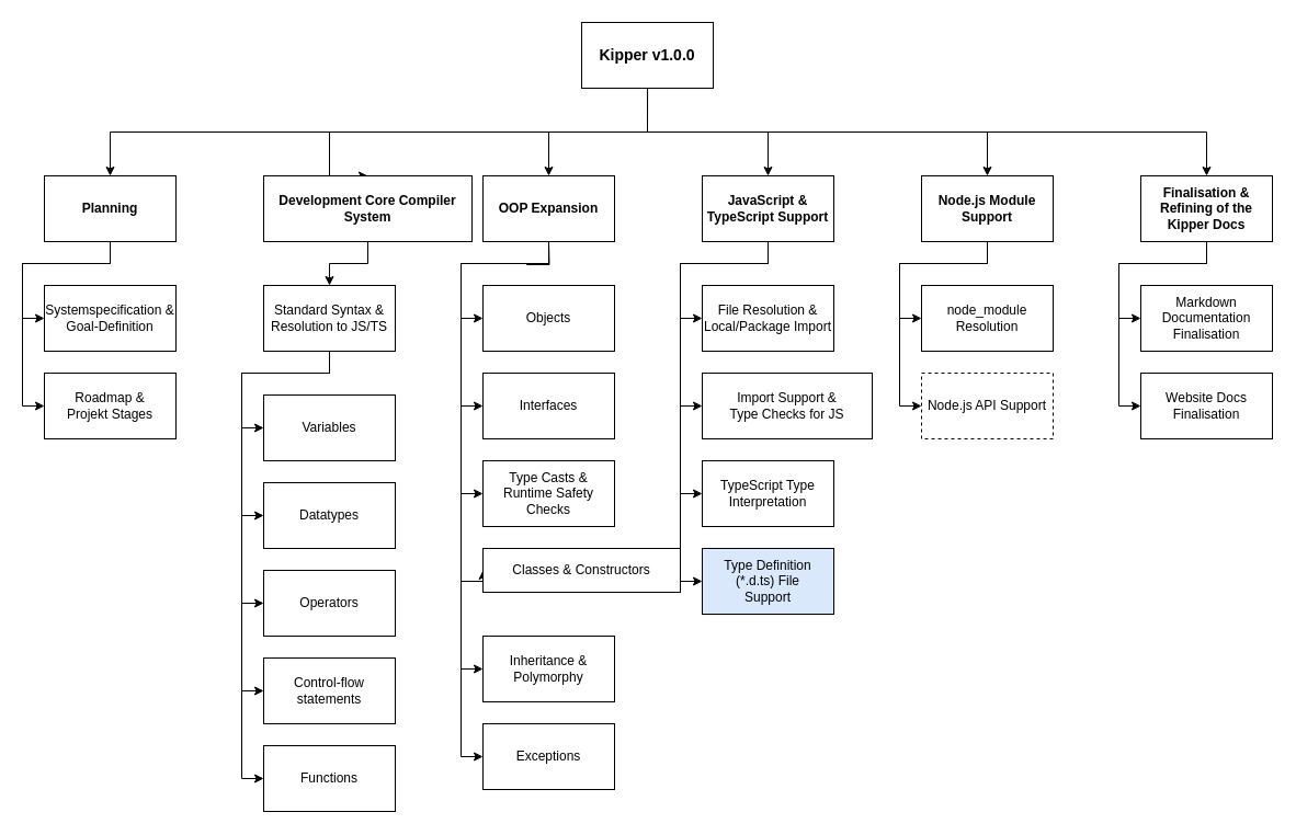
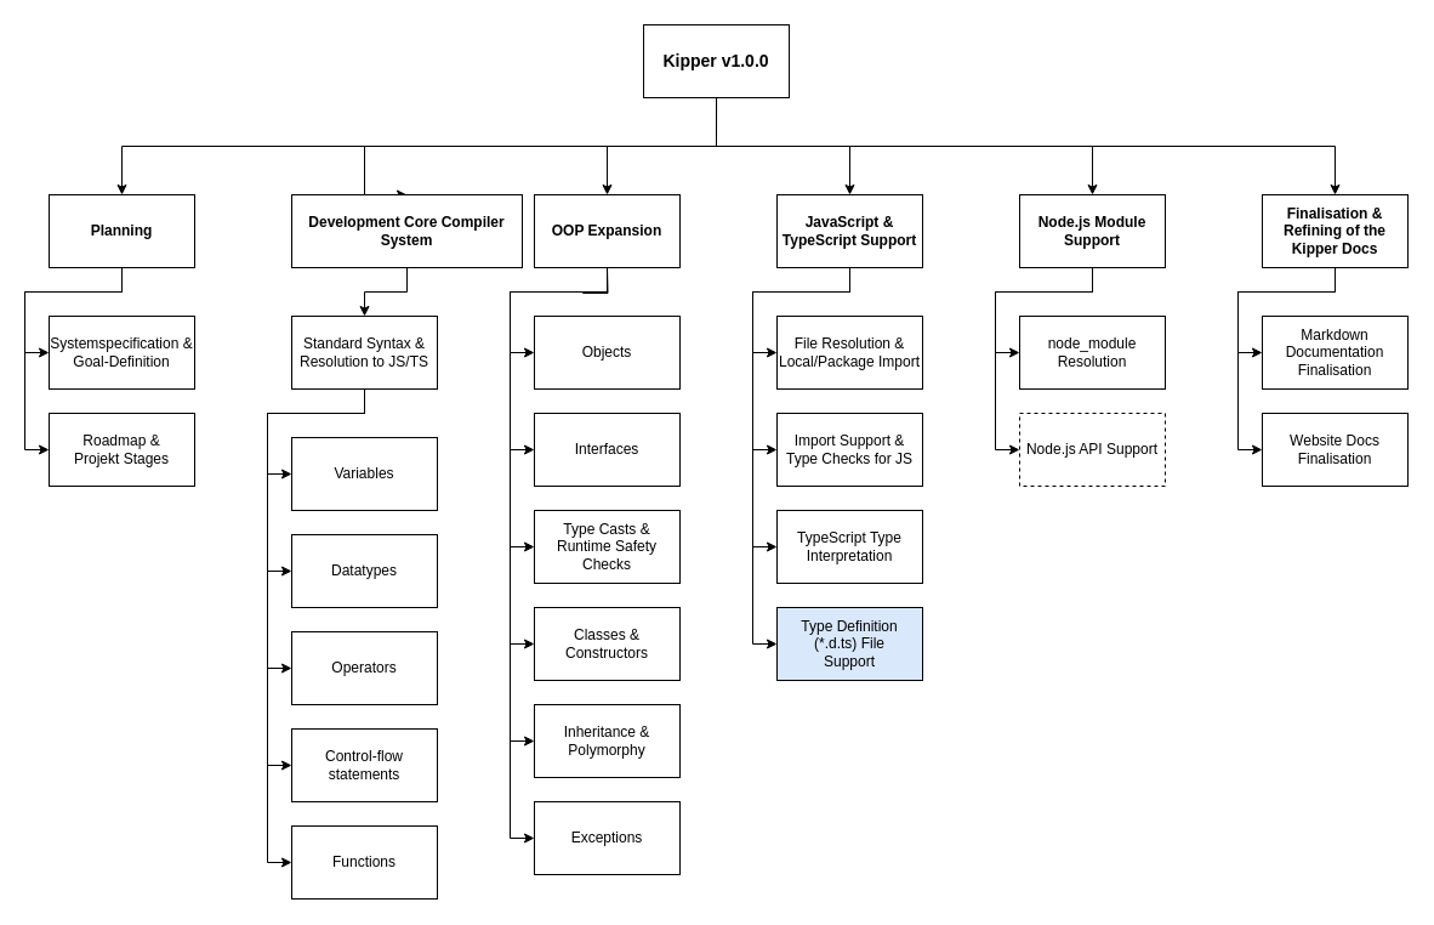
- <mxCell id="45" value="Import Support &amp;amp;&lt;br&gt;Type Checks for JS" style="rounded=0;whiteSpace=wrap;html=1;" parent="1" vertex="1"><mxGeometry x="640" y="340" width="155" height="60" as="geometry" /></mxCell>
+ <mxCell id="45" value="Import Support &amp;amp;&lt;br&gt;Type Checks for JS" style="rounded=0;whiteSpace=wrap;html=1;" parent="1" vertex="1"><mxGeometry x="640" y="340" width="120" height="60" as="geometry" /></mxCell>
- <mxCell id="37" value="Classes &amp;amp; Constructors" style="rounded=0;whiteSpace=wrap;html=1;" parent="1" vertex="1"><mxGeometry x="440" y="500" width="180" height="40" as="geometry" /></mxCell>
+ <mxCell id="37" value="Classes &amp;amp; Constructors" style="rounded=0;whiteSpace=wrap;html=1;" parent="1" vertex="1"><mxGeometry x="440" y="500" width="120" height="60" as="geometry" /></mxCell>
